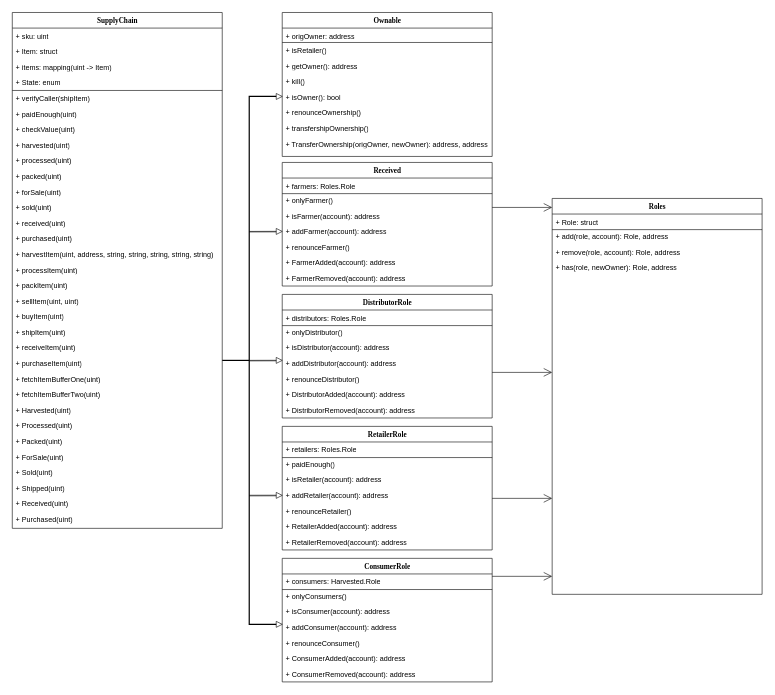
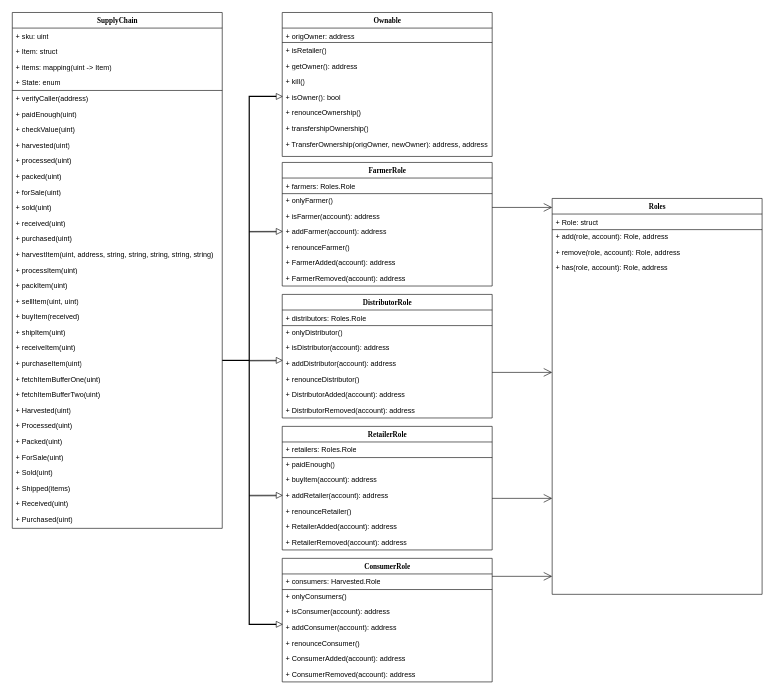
- <mxCell id="8" value="+ verifyCaller(shipItem)" style="text;html=1;strokeColor=none;fillColor=none;align=left;verticalAlign=top;spacingLeft=4;spacingRight=4;whiteSpace=wrap;overflow=hidden;rotatable=0;points=[[0,0.5],[1,0.5]];portConstraint=eastwest;" vertex="1" parent="2"><mxGeometry y="130" width="350" height="26" as="geometry" /></mxCell>
+ <mxCell id="8" value="+ verifyCaller(address)" style="text;html=1;strokeColor=none;fillColor=none;align=left;verticalAlign=top;spacingLeft=4;spacingRight=4;whiteSpace=wrap;overflow=hidden;rotatable=0;points=[[0,0.5],[1,0.5]];portConstraint=eastwest;" vertex="1" parent="2"><mxGeometry y="130" width="350" height="26" as="geometry" /></mxCell>
- <mxCell id="46" value="Received" style="swimlane;html=1;fontStyle=1;align=center;verticalAlign=top;childLayout=stackLayout;horizontal=1;startSize=26;horizontalStack=0;resizeParent=1;resizeLast=0;collapsible=1;marginBottom=0;swimlaneFillColor=#ffffff;rounded=0;shadow=0;comic=0;labelBackgroundColor=none;strokeWidth=1;fillColor=none;fontFamily=Verdana;fontSize=12" vertex="1" parent="1"><mxGeometry x="470" y="270" width="350" height="206" as="geometry" /></mxCell>
+ <mxCell id="46" value="FarmerRole" style="swimlane;html=1;fontStyle=1;align=center;verticalAlign=top;childLayout=stackLayout;horizontal=1;startSize=26;horizontalStack=0;resizeParent=1;resizeLast=0;collapsible=1;marginBottom=0;swimlaneFillColor=#ffffff;rounded=0;shadow=0;comic=0;labelBackgroundColor=none;strokeWidth=1;fillColor=none;fontFamily=Verdana;fontSize=12" vertex="1" parent="1"><mxGeometry x="470" y="270" width="350" height="206" as="geometry" /></mxCell>
- <mxCell id="87" value="+ has(role, newOwner): Role, address" style="text;html=1;strokeColor=none;fillColor=none;align=left;verticalAlign=top;spacingLeft=4;spacingRight=4;whiteSpace=wrap;overflow=hidden;rotatable=0;points=[[0,0.5],[1,0.5]];portConstraint=eastwest;" vertex="1" parent="82"><mxGeometry y="102" width="350" height="26" as="geometry" /></mxCell>
+ <mxCell id="87" value="+ has(role, account): Role, address" style="text;html=1;strokeColor=none;fillColor=none;align=left;verticalAlign=top;spacingLeft=4;spacingRight=4;whiteSpace=wrap;overflow=hidden;rotatable=0;points=[[0,0.5],[1,0.5]];portConstraint=eastwest;" vertex="1" parent="82"><mxGeometry y="102" width="350" height="26" as="geometry" /></mxCell>
- <mxCell id="22" value="+ buyItem(uint)" style="text;html=1;strokeColor=none;fillColor=none;align=left;verticalAlign=top;spacingLeft=4;spacingRight=4;whiteSpace=wrap;overflow=hidden;rotatable=0;points=[[0,0.5],[1,0.5]];portConstraint=eastwest;" vertex="1" parent="2"><mxGeometry y="494" width="350" height="26" as="geometry" /></mxCell>
+ <mxCell id="22" value="+ buyItem(received)" style="text;html=1;strokeColor=none;fillColor=none;align=left;verticalAlign=top;spacingLeft=4;spacingRight=4;whiteSpace=wrap;overflow=hidden;rotatable=0;points=[[0,0.5],[1,0.5]];portConstraint=eastwest;" vertex="1" parent="2"><mxGeometry y="494" width="350" height="26" as="geometry" /></mxCell>
- <mxCell id="67" value="+ isRetailer(account): address" style="text;html=1;strokeColor=none;fillColor=none;align=left;verticalAlign=top;spacingLeft=4;spacingRight=4;whiteSpace=wrap;overflow=hidden;rotatable=0;points=[[0,0.5],[1,0.5]];portConstraint=eastwest;" vertex="1" parent="64"><mxGeometry y="76" width="350" height="26" as="geometry" /></mxCell>
+ <mxCell id="67" value="+ buyItem(account): address" style="text;html=1;strokeColor=none;fillColor=none;align=left;verticalAlign=top;spacingLeft=4;spacingRight=4;whiteSpace=wrap;overflow=hidden;rotatable=0;points=[[0,0.5],[1,0.5]];portConstraint=eastwest;" vertex="1" parent="64"><mxGeometry y="76" width="350" height="26" as="geometry" /></mxCell>
- <mxCell id="33" value="+ Shipped(uint)" style="text;html=1;strokeColor=none;fillColor=none;align=left;verticalAlign=top;spacingLeft=4;spacingRight=4;whiteSpace=wrap;overflow=hidden;rotatable=0;points=[[0,0.5],[1,0.5]];portConstraint=eastwest;" vertex="1" parent="2"><mxGeometry y="780" width="350" height="26" as="geometry" /></mxCell>
+ <mxCell id="33" value="+ Shipped(items)" style="text;html=1;strokeColor=none;fillColor=none;align=left;verticalAlign=top;spacingLeft=4;spacingRight=4;whiteSpace=wrap;overflow=hidden;rotatable=0;points=[[0,0.5],[1,0.5]];portConstraint=eastwest;" vertex="1" parent="2"><mxGeometry y="780" width="350" height="26" as="geometry" /></mxCell>
